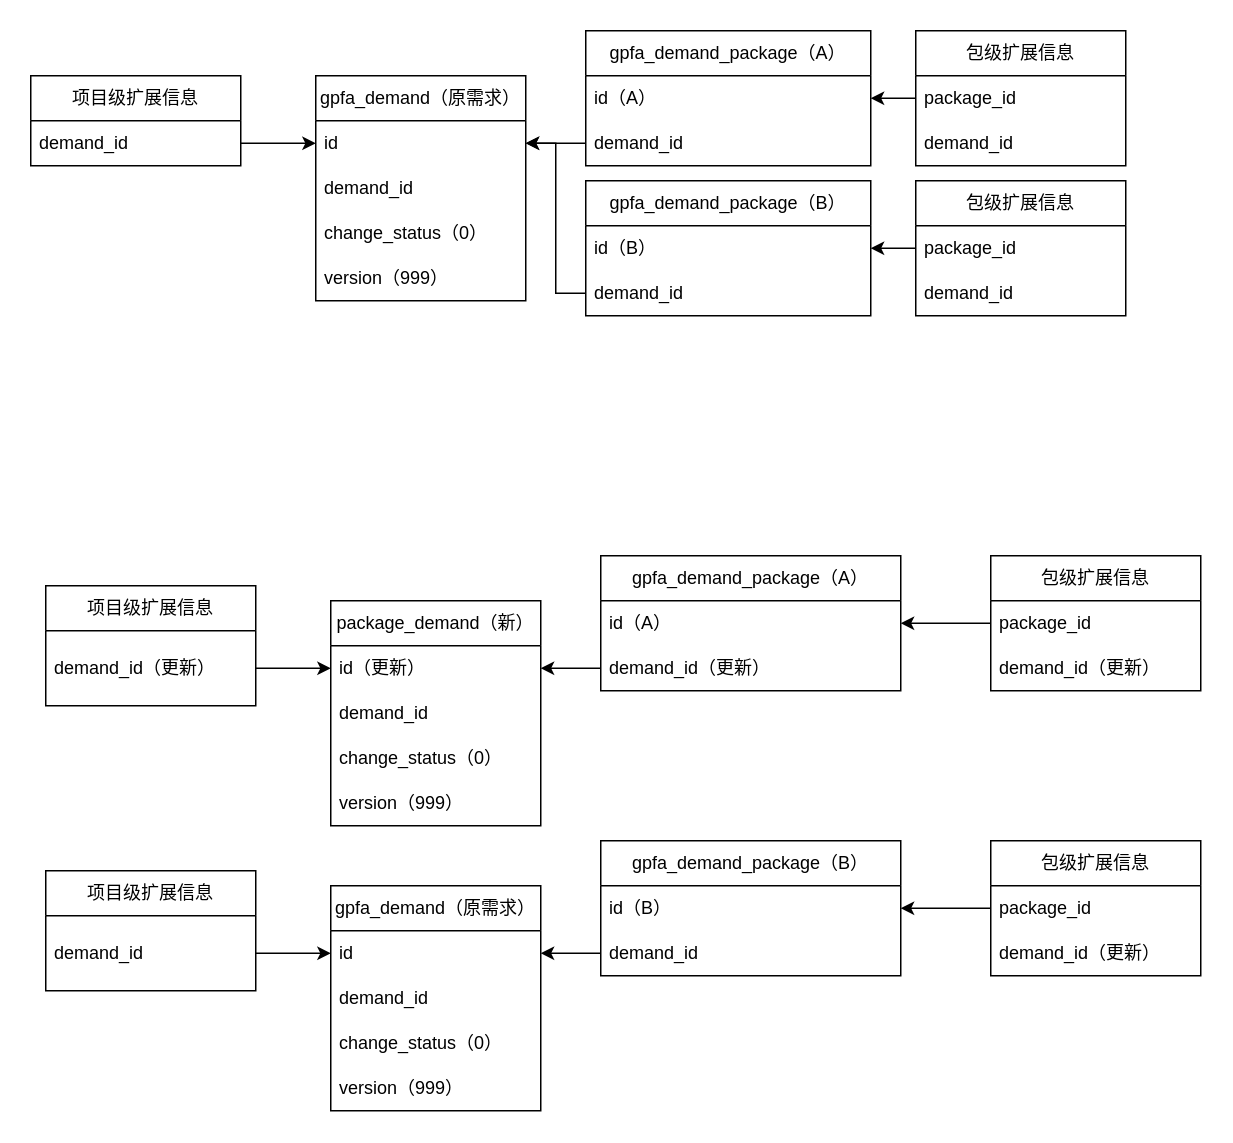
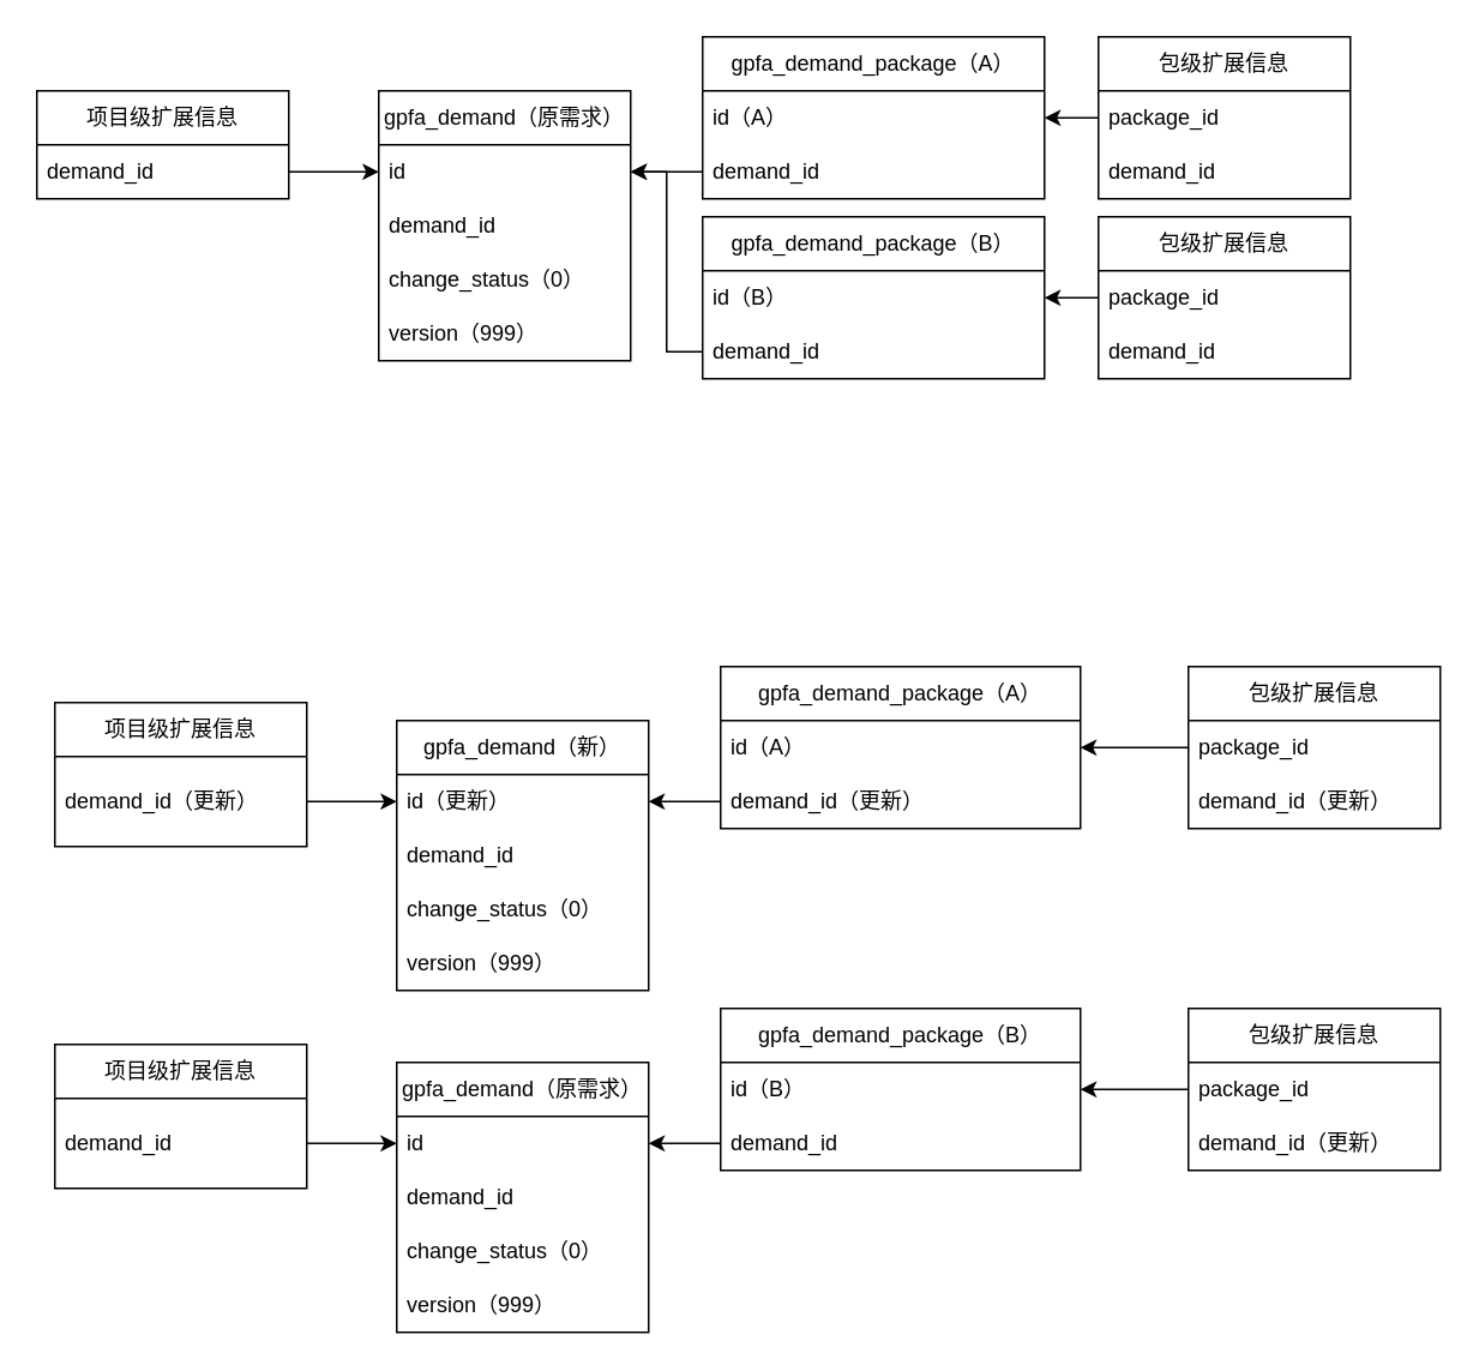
- <mxCell id="18" value="package_demand（新）" style="swimlane;fontStyle=0;childLayout=stackLayout;horizontal=1;startSize=30;horizontalStack=0;resizeParent=1;resizeParentMax=0;resizeLast=0;collapsible=1;marginBottom=0;whiteSpace=wrap;html=1;" vertex="1" parent="1"><mxGeometry x="220" y="400" width="140" height="150" as="geometry" /></mxCell>
+ <mxCell id="18" value="gpfa_demand（新）" style="swimlane;fontStyle=0;childLayout=stackLayout;horizontal=1;startSize=30;horizontalStack=0;resizeParent=1;resizeParentMax=0;resizeLast=0;collapsible=1;marginBottom=0;whiteSpace=wrap;html=1;" vertex="1" parent="1"><mxGeometry x="220" y="400" width="140" height="150" as="geometry" /></mxCell>
